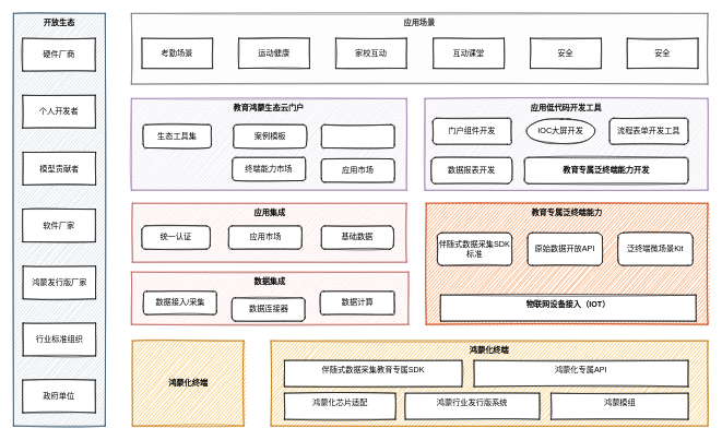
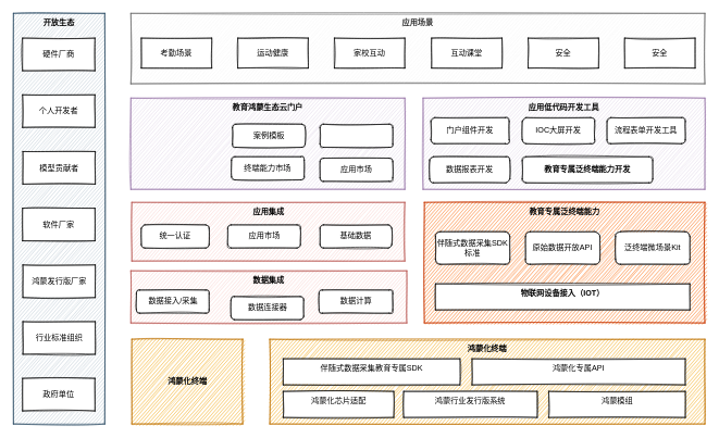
- <mxCell id="12" value="IOC大屏开发" style="ellipse;whiteSpace=wrap;html=1;sketch=1;" vertex="1" parent="1"><mxGeometry x="800" y="180" width="111" height="40" as="geometry" /></mxCell>
+ <mxCell id="12" value="IOC大屏开发" style="rounded=1;whiteSpace=wrap;html=1;sketch=1;" vertex="1" parent="1"><mxGeometry x="800" y="180" width="111" height="40" as="geometry" /></mxCell>
- <mxCell id="43" value="生态工具集" style="rounded=1;whiteSpace=wrap;html=1;sketch=1;" vertex="1" parent="1"><mxGeometry x="218" y="190" width="104" height="35.5" as="geometry" /></mxCell>
- <mxCell id="34" value="&lt;span style=&quot;font-weight: 700;&quot;&gt;教育专属泛终端能力开发&lt;/span&gt;" style="rounded=1;whiteSpace=wrap;html=1;sketch=1;" vertex="1" parent="1"><mxGeometry x="800" y="240" width="250" height="40" as="geometry" /></mxCell>
+ <mxCell id="34" value="&lt;span style=&quot;font-weight: 700;&quot;&gt;教育专属泛终端能力开发&lt;/span&gt;" style="rounded=1;whiteSpace=wrap;html=1;sketch=1;" vertex="1" parent="1"><mxGeometry x="800" y="240" width="200" height="40" as="geometry" /></mxCell>
- <mxCell id="35" value="数据接入/采集" style="rounded=1;whiteSpace=wrap;html=1;sketch=1;" vertex="1" parent="1"><mxGeometry x="218.5" y="444.5" width="111.5" height="35.5" as="geometry" /></mxCell>
+ <mxCell id="35" value="数据接入/采集" style="rounded=1;whiteSpace=wrap;html=1;sketch=1;" vertex="1" parent="1"><mxGeometry x="208.5" y="444.5" width="111.5" height="35.5" as="geometry" /></mxCell>
- <mxCell id="4" value="物联网设备接入（IOT）" style="rounded=0;whiteSpace=wrap;html=1;sketch=1;verticalAlign=top;fontStyle=1" vertex="1" parent="1"><mxGeometry x="672" y="450" width="390" height="40" as="geometry" /></mxCell>
+ <mxCell id="4" value="物联网设备接入（IOT）" style="rounded=0;whiteSpace=wrap;html=1;sketch=1;verticalAlign=top;fontStyle=1" vertex="1" parent="1"><mxGeometry x="667" y="435" width="390" height="40" as="geometry" /></mxCell>
